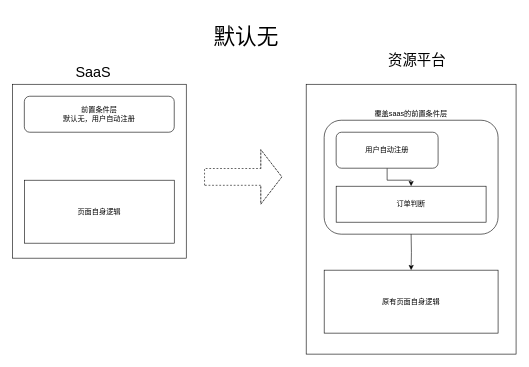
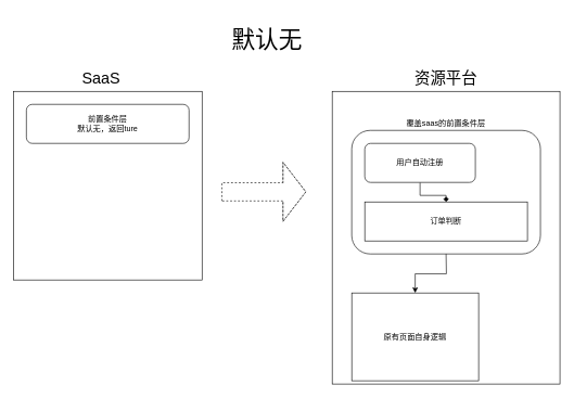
- <mxCell id="12" value="&lt;font style=&quot;font-size: 24px&quot;&gt;资源平台&lt;/font&gt;" style="text;html=1;strokeColor=none;fillColor=none;align=center;verticalAlign=middle;whiteSpace=wrap;rounded=0;" parent="1" vertex="1"><mxGeometry x="630" y="80" width="130" height="40" as="geometry" /></mxCell>
+ <mxCell id="12" value="&lt;font style=&quot;font-size: 24px&quot;&gt;资源平台&lt;/font&gt;" style="text;html=1;strokeColor=none;fillColor=none;align=center;verticalAlign=middle;whiteSpace=wrap;rounded=0;" parent="1" vertex="1"><mxGeometry x="620" y="100" width="130" height="40" as="geometry" /></mxCell>
- <mxCell id="7" value="前置条件层&lt;br&gt;默认无，用户自动注册" style="rounded=1;whiteSpace=wrap;html=1;" parent="5" vertex="1"><mxGeometry x="20" y="20" width="250" height="60" as="geometry" /></mxCell>
+ <mxCell id="7" value="前置条件层&lt;br&gt;默认无，返回ture" style="rounded=1;whiteSpace=wrap;html=1;" parent="5" vertex="1"><mxGeometry x="20" y="20" width="250" height="60" as="geometry" /></mxCell>
- <mxCell id="9" value="" style="edgeStyle=orthogonalEdgeStyle;rounded=0;orthogonalLoop=1;jettySize=auto;html=1;" parent="1" source="10" target="14" edge="1"><mxGeometry relative="1" as="geometry" /></mxCell>
+ <mxCell id="9" value="" style="edgeStyle=orthogonalEdgeStyle;rounded=0;orthogonalLoop=1;jettySize=auto;html=1;endArrow=diamond;" parent="1" source="10" target="14" edge="1"><mxGeometry relative="1" as="geometry" /></mxCell>
- <mxCell id="8" value="页面自身逻辑" style="rounded=0;whiteSpace=wrap;html=1;" parent="5" vertex="1"><mxGeometry x="20" y="160" width="250" height="105" as="geometry" /></mxCell>
- <mxCell id="15" value="原有页面自身逻辑" style="rounded=0;whiteSpace=wrap;html=1;" vertex="1" parent="1"><mxGeometry x="540" y="450" width="290" height="105" as="geometry" /></mxCell>
+ <mxCell id="15" value="原有页面自身逻辑" style="rounded=0;whiteSpace=wrap;html=1;" vertex="1" parent="1"><mxGeometry x="540" y="450" width="195" height="135" as="geometry" /></mxCell>
